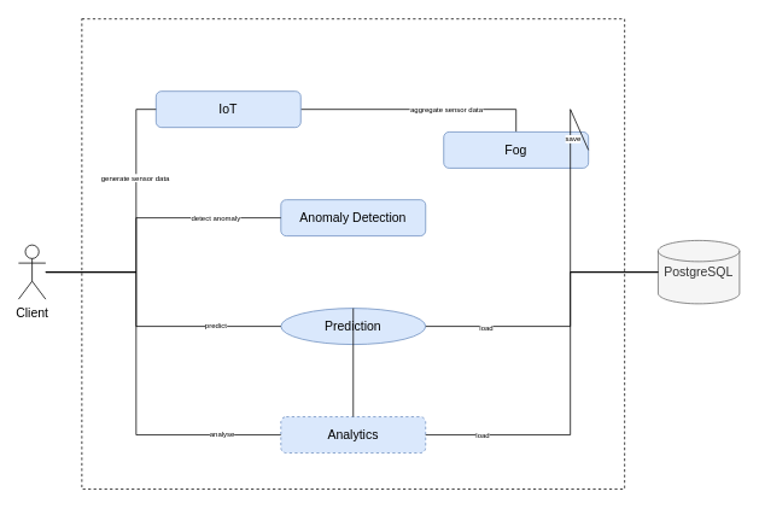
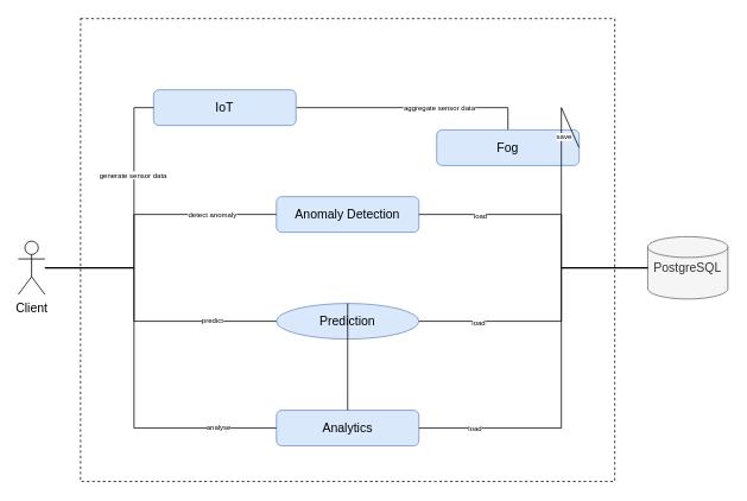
+ <mxCell id="25" value="" style="endArrow=none;html=1;rounded=0;exitX=1;exitY=0.5;exitDx=0;exitDy=0;" edge="1" parent="1" source="19" target="3"><mxGeometry width="50" height="50" relative="1" as="geometry"><mxPoint x="470" y="360" as="sourcePoint" /><mxPoint x="520" y="310" as="targetPoint" /><Array as="points"><mxPoint x="630" y="240" /><mxPoint x="630" y="300" /></Array></mxGeometry></mxCell>
+ <mxCell id="26" value="load" style="edgeLabel;html=1;align=center;verticalAlign=middle;resizable=0;points=[];fontSize=8;fontColor=#000000;" vertex="1" connectable="0" parent="25"><mxGeometry x="-0.569" y="-1" relative="1" as="geometry"><mxPoint as="offset" /></mxGeometry></mxCell>
- <mxCell id="11" value="&lt;span lang=&quot;EN-US&quot; style=&quot;line-height: 107%; font-size: 14px;&quot;&gt;&lt;font style=&quot;font-size: 14px;&quot;&gt;Analytics&lt;/font&gt;&lt;/span&gt;" style="rounded=1;whiteSpace=wrap;html=1;fillColor=#dae8fc;strokeColor=#6c8ebf;fontSize=14;dashed=1;" vertex="1" parent="1"><mxGeometry x="310" y="460" width="160" height="40" as="geometry" /></mxCell>
+ <mxCell id="11" value="&lt;span lang=&quot;EN-US&quot; style=&quot;line-height: 107%; font-size: 14px;&quot;&gt;&lt;font style=&quot;font-size: 14px;&quot;&gt;Analytics&lt;/font&gt;&lt;/span&gt;" style="rounded=1;whiteSpace=wrap;html=1;fillColor=#dae8fc;strokeColor=#6c8ebf;fontSize=14;" vertex="1" parent="1"><mxGeometry x="310" y="460" width="160" height="40" as="geometry" /></mxCell>
